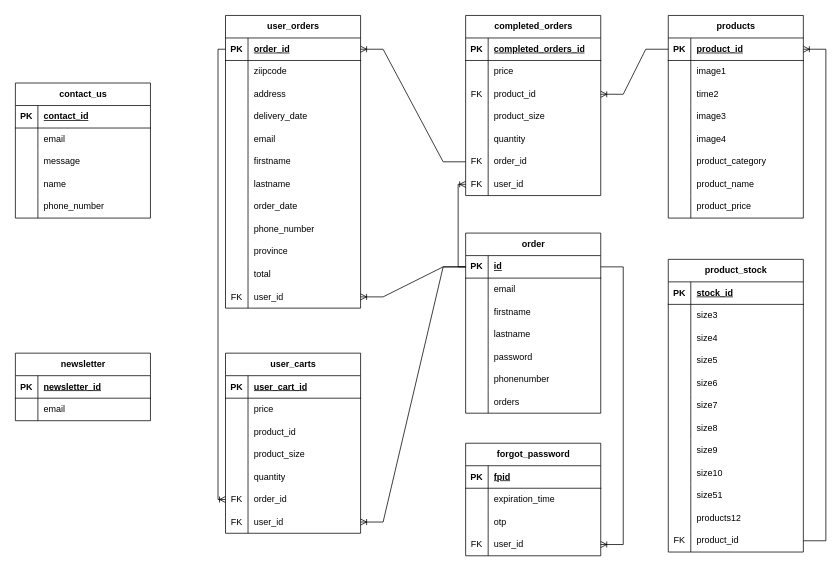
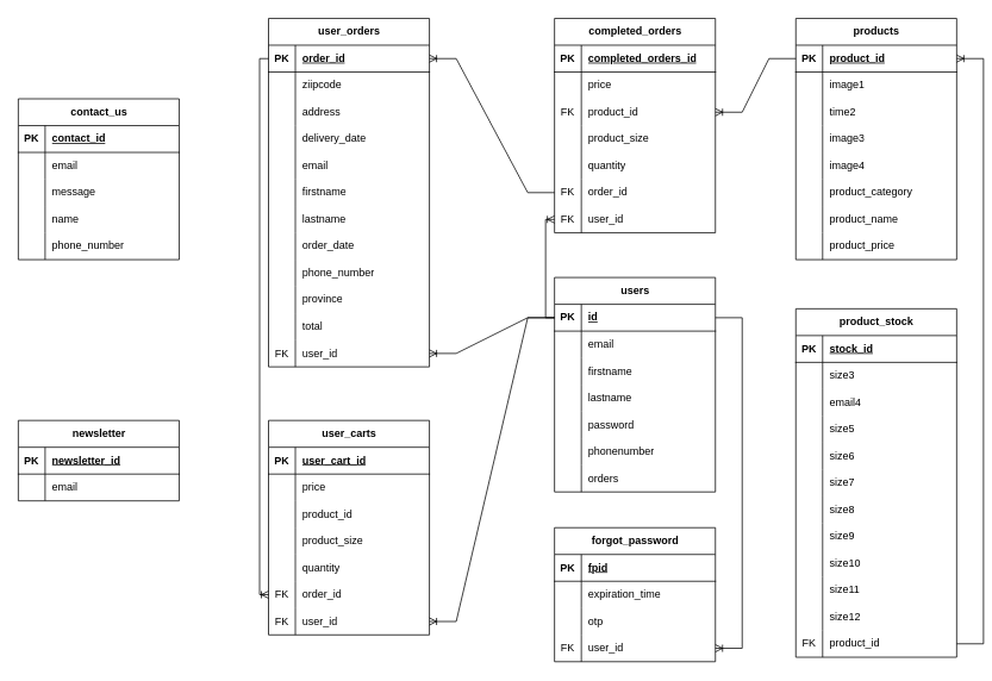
- <mxCell id="181" value="order" style="shape=table;startSize=30;container=1;collapsible=1;childLayout=tableLayout;fixedRows=1;rowLines=0;fontStyle=1;align=center;resizeLast=1;html=1;" vertex="1" parent="1"><mxGeometry x="620" y="310" width="180" height="240" as="geometry" /></mxCell>
+ <mxCell id="181" value="users" style="shape=table;startSize=30;container=1;collapsible=1;childLayout=tableLayout;fixedRows=1;rowLines=0;fontStyle=1;align=center;resizeLast=1;html=1;" vertex="1" parent="1"><mxGeometry x="620" y="310" width="180" height="240" as="geometry" /></mxCell>
- <mxCell id="69" value="size4" style="shape=partialRectangle;connectable=0;fillColor=none;top=0;left=0;bottom=0;right=0;align=left;spacingLeft=6;overflow=hidden;whiteSpace=wrap;html=1;" vertex="1" parent="67"><mxGeometry x="30" width="150" height="30" as="geometry"><mxRectangle width="150" height="30" as="alternateBounds" /></mxGeometry></mxCell>
+ <mxCell id="69" value="email4" style="shape=partialRectangle;connectable=0;fillColor=none;top=0;left=0;bottom=0;right=0;align=left;spacingLeft=6;overflow=hidden;whiteSpace=wrap;html=1;" vertex="1" parent="67"><mxGeometry x="30" width="150" height="30" as="geometry"><mxRectangle width="150" height="30" as="alternateBounds" /></mxGeometry></mxCell>
- <mxCell id="90" value="size51" style="shape=partialRectangle;connectable=0;fillColor=none;top=0;left=0;bottom=0;right=0;align=left;spacingLeft=6;overflow=hidden;whiteSpace=wrap;html=1;" vertex="1" parent="88"><mxGeometry x="30" width="150" height="30" as="geometry"><mxRectangle width="150" height="30" as="alternateBounds" /></mxGeometry></mxCell>
+ <mxCell id="90" value="size11" style="shape=partialRectangle;connectable=0;fillColor=none;top=0;left=0;bottom=0;right=0;align=left;spacingLeft=6;overflow=hidden;whiteSpace=wrap;html=1;" vertex="1" parent="88"><mxGeometry x="30" width="150" height="30" as="geometry"><mxRectangle width="150" height="30" as="alternateBounds" /></mxGeometry></mxCell>
- <mxCell id="93" value="products12" style="shape=partialRectangle;connectable=0;fillColor=none;top=0;left=0;bottom=0;right=0;align=left;spacingLeft=6;overflow=hidden;whiteSpace=wrap;html=1;" vertex="1" parent="91"><mxGeometry x="30" width="150" height="30" as="geometry"><mxRectangle width="150" height="30" as="alternateBounds" /></mxGeometry></mxCell>
+ <mxCell id="93" value="size12" style="shape=partialRectangle;connectable=0;fillColor=none;top=0;left=0;bottom=0;right=0;align=left;spacingLeft=6;overflow=hidden;whiteSpace=wrap;html=1;" vertex="1" parent="91"><mxGeometry x="30" width="150" height="30" as="geometry"><mxRectangle width="150" height="30" as="alternateBounds" /></mxGeometry></mxCell>
